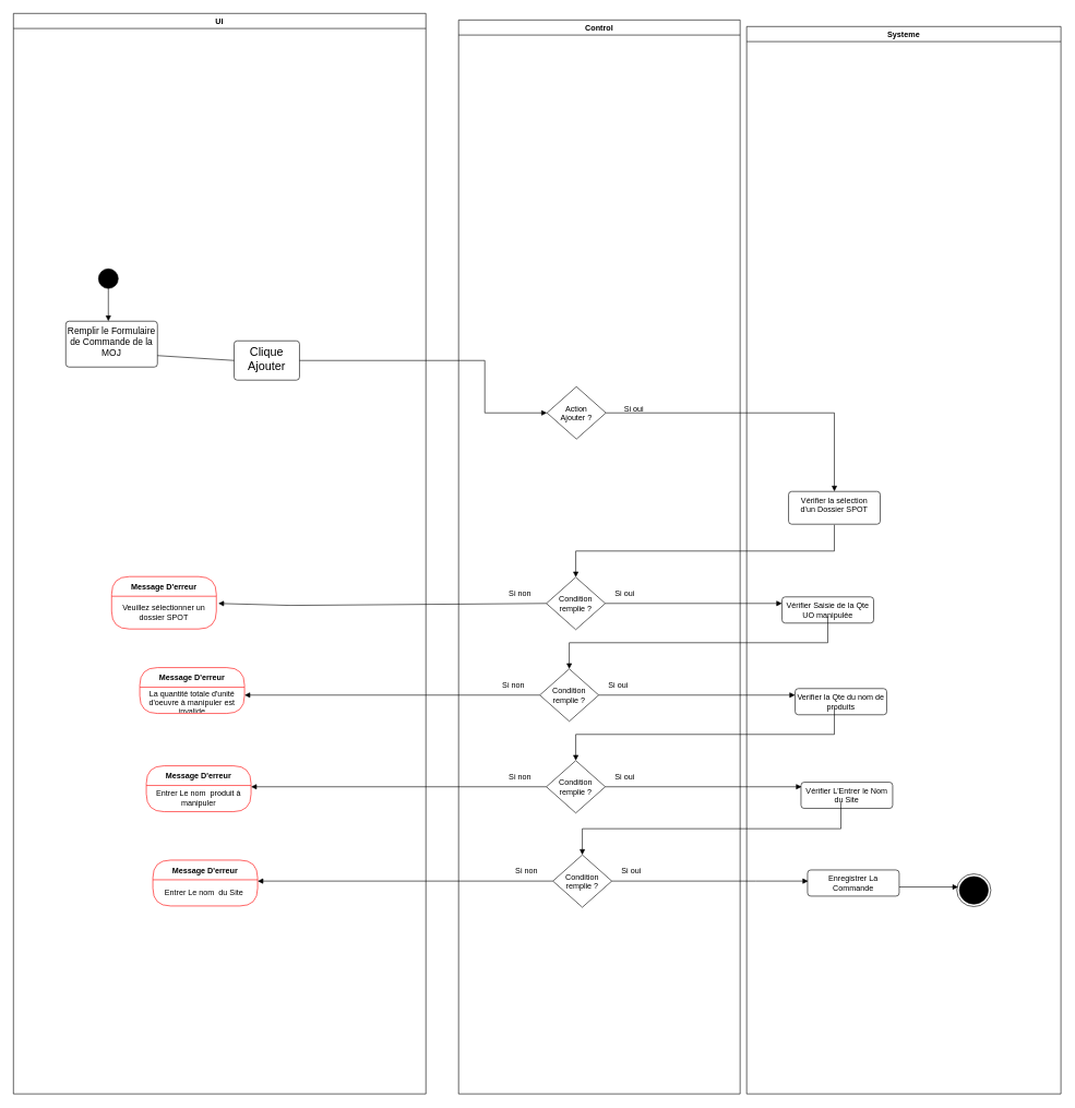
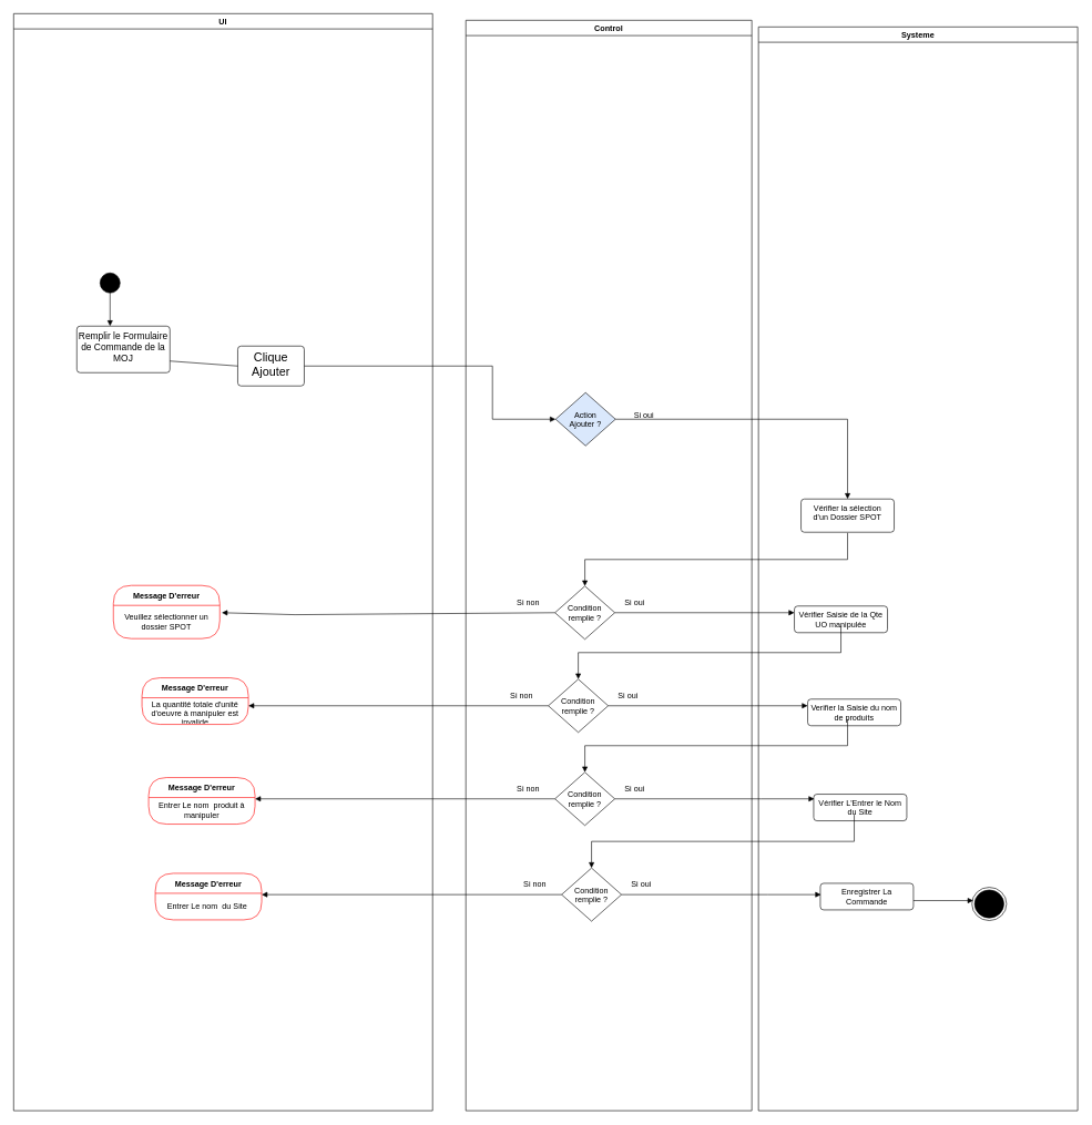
- <mxCell id="5" value="&lt;font style=&quot;font-size: 14px;&quot;&gt;Remplir le Formulaire de Commande de la MOJ&lt;/font&gt;" style="html=1;align=center;verticalAlign=top;rounded=1;absoluteArcSize=1;arcSize=10;dashed=0;whiteSpace=wrap;" vertex="1" parent="2"><mxGeometry x="80" y="470" width="140" height="70" as="geometry" /></mxCell>
+ <mxCell id="5" value="&lt;font style=&quot;font-size: 14px;&quot;&gt;Remplir le Formulaire de Commande de la MOJ&lt;/font&gt;" style="html=1;align=center;verticalAlign=top;rounded=1;absoluteArcSize=1;arcSize=10;dashed=0;whiteSpace=wrap;" vertex="1" parent="2"><mxGeometry x="95" y="470" width="140" height="70" as="geometry" /></mxCell>
- <mxCell id="13" value="Action&#10;Ajouter ?" style="rhombus;" vertex="1" parent="12"><mxGeometry x="135" y="560" width="90" height="80" as="geometry" /></mxCell>
+ <mxCell id="13" value="Action&#10;Ajouter ?" style="rhombus;fillColor=#dae8fc;" vertex="1" parent="12"><mxGeometry x="135" y="560" width="90" height="80" as="geometry" /></mxCell>
- <mxCell id="18" value="Verifier la Qte du nom de produits" style="html=1;align=center;verticalAlign=top;rounded=1;absoluteArcSize=1;arcSize=10;dashed=0;whiteSpace=wrap;" vertex="1" parent="15"><mxGeometry x="74" y="1011" width="140" height="40" as="geometry" /></mxCell>
+ <mxCell id="18" value="Verifier la Saisie du nom de produits" style="html=1;align=center;verticalAlign=top;rounded=1;absoluteArcSize=1;arcSize=10;dashed=0;whiteSpace=wrap;" vertex="1" parent="15"><mxGeometry x="74" y="1011" width="140" height="40" as="geometry" /></mxCell>
